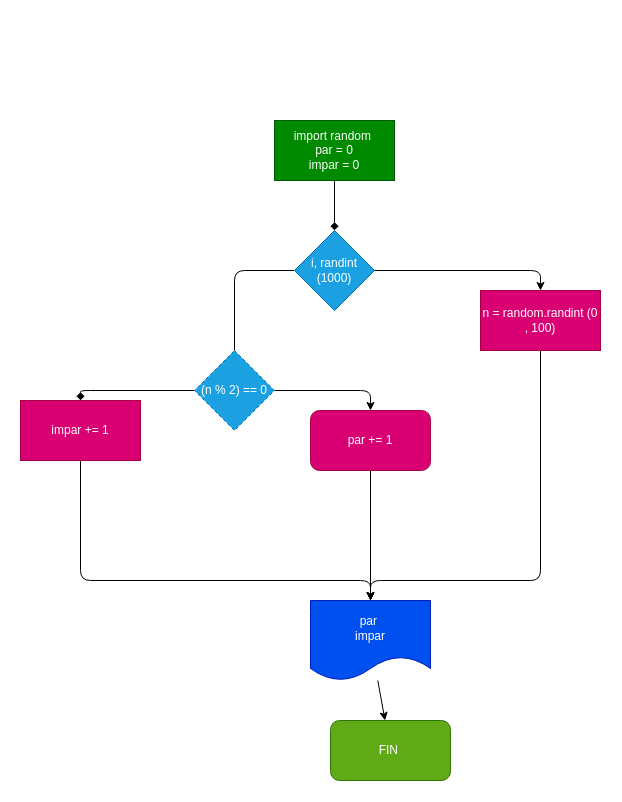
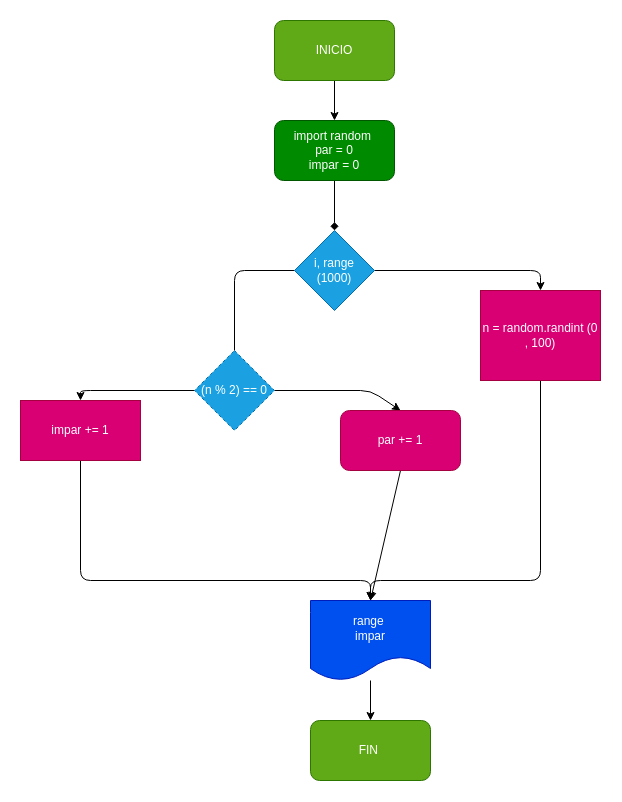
+ <mxCell id="3" value="INICIO" style="rounded=1;whiteSpace=wrap;html=1;fillColor=#60a917;fontColor=#ffffff;strokeColor=#2D7600;" vertex="1" parent="1"><mxGeometry x="274" y="20" width="120" height="60" as="geometry" /></mxCell>
+ <mxCell id="2" value="" style="edgeStyle=none;html=1;fontColor=default;" edge="1" parent="1" source="3" target="5"><mxGeometry relative="1" as="geometry" /></mxCell>
- <mxCell id="5" value="import random&amp;nbsp;&lt;br&gt;par = 0&lt;br&gt;impar = 0" style="rounded=0;whiteSpace=wrap;html=1;fillColor=#008a00;fontColor=#ffffff;strokeColor=#005700;" vertex="1" parent="1"><mxGeometry x="274" y="120" width="120" height="60" as="geometry" /></mxCell>
+ <mxCell id="5" value="import random&amp;nbsp;&lt;br&gt;par = 0&lt;br&gt;impar = 0" style="whiteSpace=wrap;html=1;fillColor=#008a00;fontColor=#ffffff;strokeColor=#005700;rounded=1;" vertex="1" parent="1"><mxGeometry x="274" y="120" width="120" height="60" as="geometry" /></mxCell>
- <mxCell id="8" value="i, randint (1000)" style="rhombus;whiteSpace=wrap;html=1;fillColor=#1ba1e2;fontColor=#ffffff;strokeColor=#006EAF;" vertex="1" parent="1"><mxGeometry x="294" y="230" width="80" height="80" as="geometry" /></mxCell>
+ <mxCell id="8" value="i, range (1000)" style="rhombus;whiteSpace=wrap;html=1;fillColor=#1ba1e2;fontColor=#ffffff;strokeColor=#006EAF;" vertex="1" parent="1"><mxGeometry x="294" y="230" width="80" height="80" as="geometry" /></mxCell>
- <mxCell id="10" value="n = random.randint (0 , 100)" style="rounded=0;whiteSpace=wrap;html=1;fontColor=#ffffff;strokeColor=#A50040;fillColor=#d80073;" vertex="1" parent="1"><mxGeometry x="480" y="290" width="120" height="60" as="geometry" /></mxCell>
+ <mxCell id="10" value="n = random.randint (0 , 100)" style="rounded=0;whiteSpace=wrap;html=1;fontColor=#ffffff;strokeColor=#A50040;fillColor=#d80073;" vertex="1" parent="1"><mxGeometry x="480" y="290" width="120" height="90" as="geometry" /></mxCell>
- <mxCell id="11" style="edgeStyle=none;html=1;exitX=0;exitY=0.5;exitDx=0;exitDy=0;entryX=0.5;entryY=0;entryDx=0;entryDy=0;fontColor=default;endArrow=diamond;" edge="1" parent="1" source="13" target="17"><mxGeometry relative="1" as="geometry"><Array as="points"><mxPoint x="80" y="390" /></Array></mxGeometry></mxCell>
+ <mxCell id="11" style="edgeStyle=none;html=1;exitX=0;exitY=0.5;exitDx=0;exitDy=0;entryX=0.5;entryY=0;entryDx=0;entryDy=0;fontColor=default;" edge="1" parent="1" source="13" target="17"><mxGeometry relative="1" as="geometry"><Array as="points"><mxPoint x="80" y="390" /></Array></mxGeometry></mxCell>
- <mxCell id="15" value="par += 1" style="rounded=1;whiteSpace=wrap;html=1;fontColor=#ffffff;strokeColor=#A50040;fillColor=#d80073;" vertex="1" parent="1"><mxGeometry x="310" y="410" width="120" height="60" as="geometry" /></mxCell>
+ <mxCell id="15" value="par += 1" style="rounded=1;whiteSpace=wrap;html=1;fontColor=#ffffff;strokeColor=#A50040;fillColor=#d80073;" vertex="1" parent="1"><mxGeometry x="340" y="410" width="120" height="60" as="geometry" /></mxCell>
- <mxCell id="19" value="par&amp;nbsp;&lt;br&gt;impar" style="shape=document;whiteSpace=wrap;html=1;boundedLbl=1;fontColor=#ffffff;strokeColor=#001DBC;fillColor=#0050ef;" vertex="1" parent="1"><mxGeometry x="310" y="600" width="120" height="80" as="geometry" /></mxCell>
+ <mxCell id="19" value="range&amp;nbsp;&lt;br&gt;impar" style="shape=document;whiteSpace=wrap;html=1;boundedLbl=1;fontColor=#ffffff;strokeColor=#001DBC;fillColor=#0050ef;" vertex="1" parent="1"><mxGeometry x="310" y="600" width="120" height="80" as="geometry" /></mxCell>
- <mxCell id="20" value="FIN&amp;nbsp;" style="rounded=1;whiteSpace=wrap;html=1;fillColor=#60a917;fontColor=#ffffff;strokeColor=#2D7600;" vertex="1" parent="1"><mxGeometry x="330" y="720" width="120" height="60" as="geometry" /></mxCell>
+ <mxCell id="20" value="FIN&amp;nbsp;" style="rounded=1;whiteSpace=wrap;html=1;fillColor=#60a917;fontColor=#ffffff;strokeColor=#2D7600;" vertex="1" parent="1"><mxGeometry x="310" y="720" width="120" height="60" as="geometry" /></mxCell>
